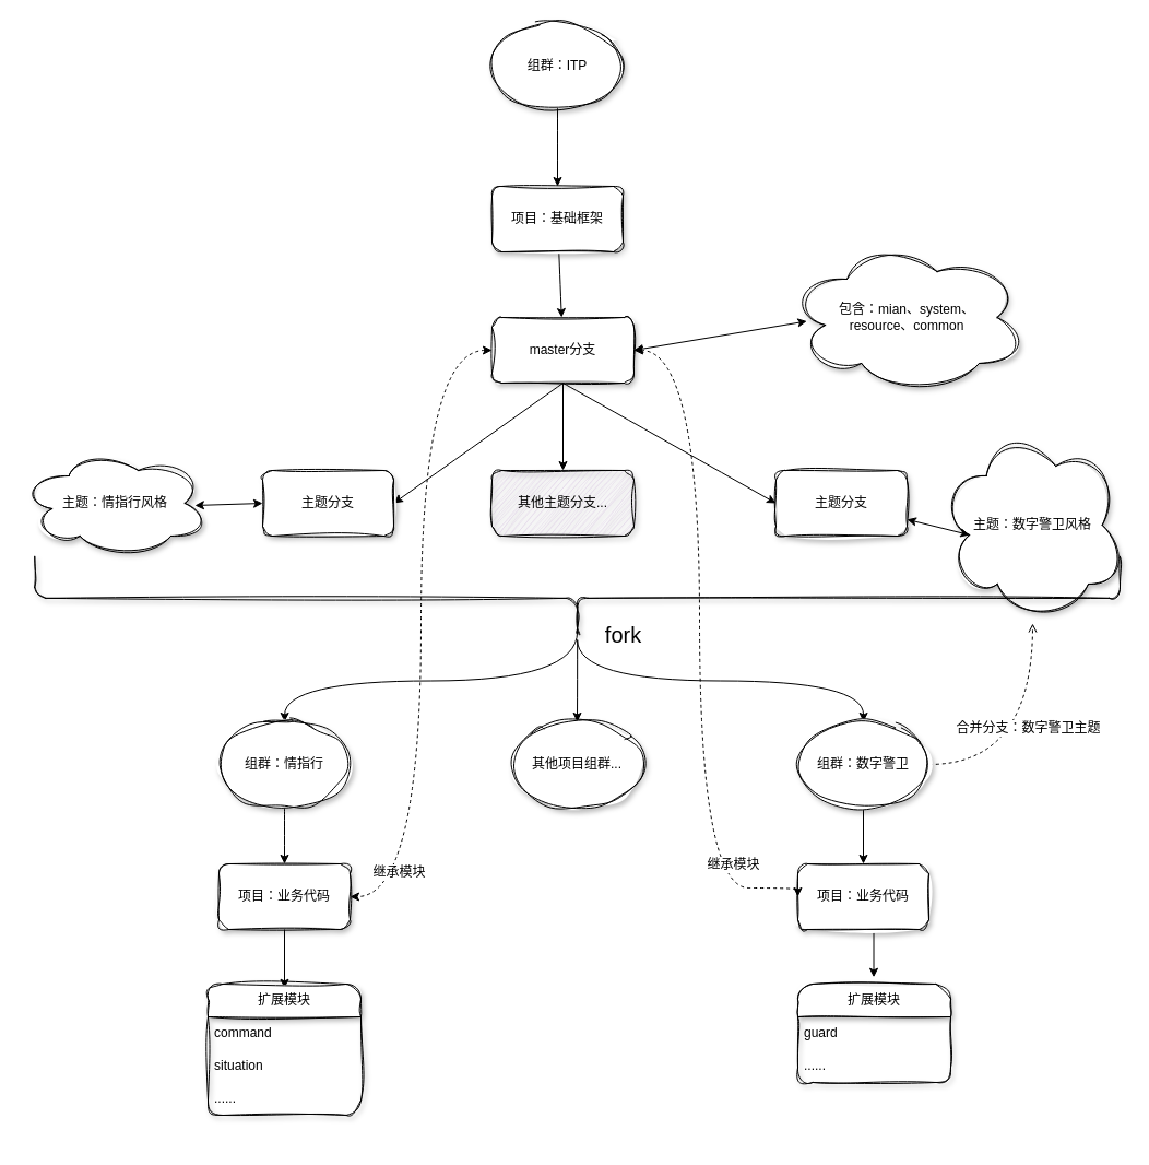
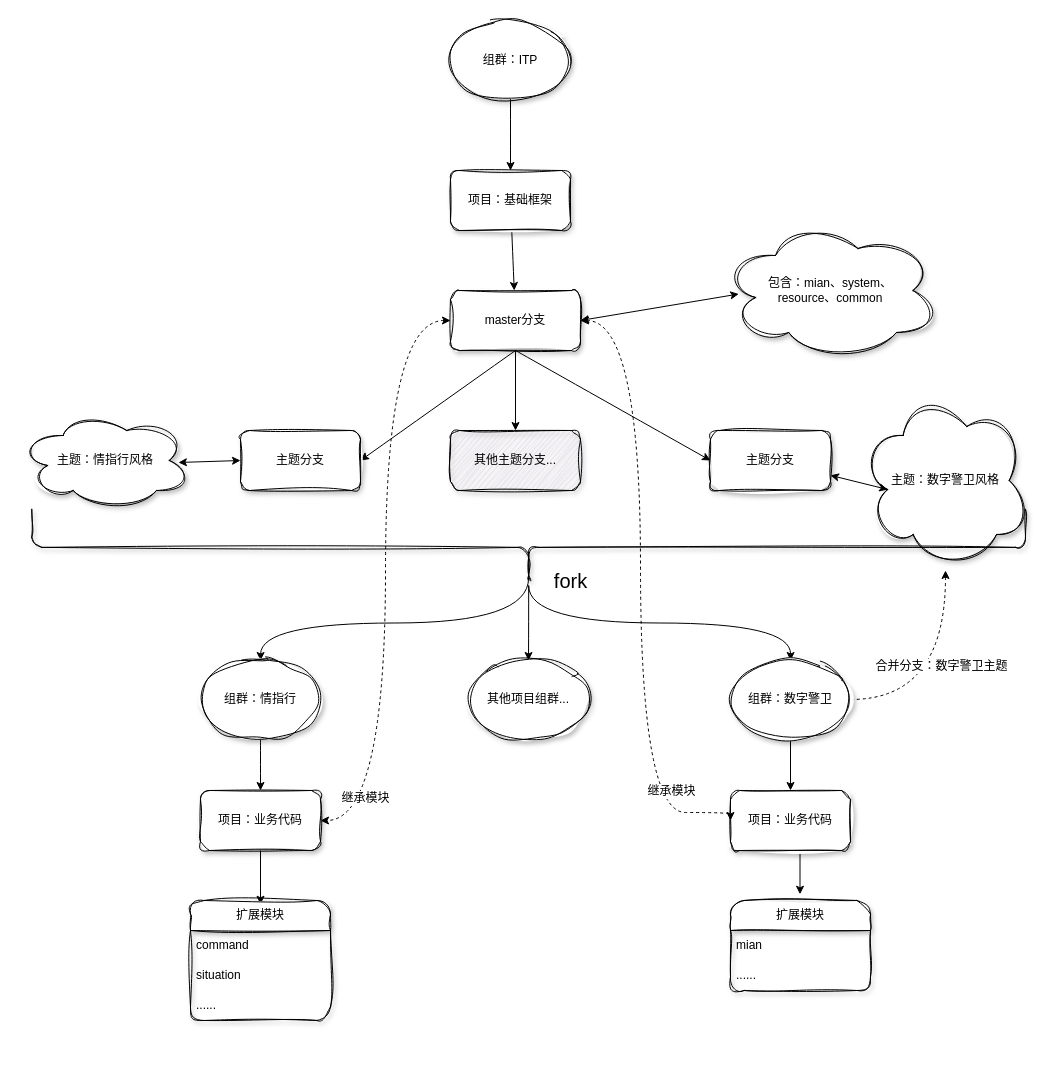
- <mxCell id="23" style="edgeStyle=orthogonalEdgeStyle;curved=1;html=1;strokeColor=default;fontFamily=Helvetica;fontSize=12;fontColor=default;elbow=vertical;dashed=1;exitX=1;exitY=0.5;exitDx=0;exitDy=0;endArrow=open;" edge="1" parent="1" source="29" target="13"><mxGeometry relative="1" as="geometry"><mxPoint x="850" y="690" as="sourcePoint" /></mxGeometry></mxCell>
+ <mxCell id="23" style="edgeStyle=orthogonalEdgeStyle;curved=1;html=1;strokeColor=default;fontFamily=Helvetica;fontSize=12;fontColor=default;elbow=vertical;dashed=1;exitX=1;exitY=0.5;exitDx=0;exitDy=0;" edge="1" parent="1" source="29" target="13"><mxGeometry relative="1" as="geometry"><mxPoint x="850" y="690" as="sourcePoint" /></mxGeometry></mxCell>
- <mxCell id="39" value="guard" style="text;strokeColor=none;fillColor=none;align=left;verticalAlign=middle;spacingLeft=4;spacingRight=4;overflow=hidden;points=[[0,0.5],[1,0.5]];portConstraint=eastwest;rotatable=0;whiteSpace=wrap;html=1;rounded=1;shadow=1;sketch=1;jiggle=2;curveFitting=1;fontFamily=Helvetica;fontSize=12;fontColor=default;" vertex="1" parent="38"><mxGeometry y="30" width="140" height="30" as="geometry" /></mxCell>
+ <mxCell id="39" value="mian" style="text;strokeColor=none;fillColor=none;align=left;verticalAlign=middle;spacingLeft=4;spacingRight=4;overflow=hidden;points=[[0,0.5],[1,0.5]];portConstraint=eastwest;rotatable=0;whiteSpace=wrap;html=1;rounded=1;shadow=1;sketch=1;jiggle=2;curveFitting=1;fontFamily=Helvetica;fontSize=12;fontColor=default;" vertex="1" parent="38"><mxGeometry y="30" width="140" height="30" as="geometry" /></mxCell>
